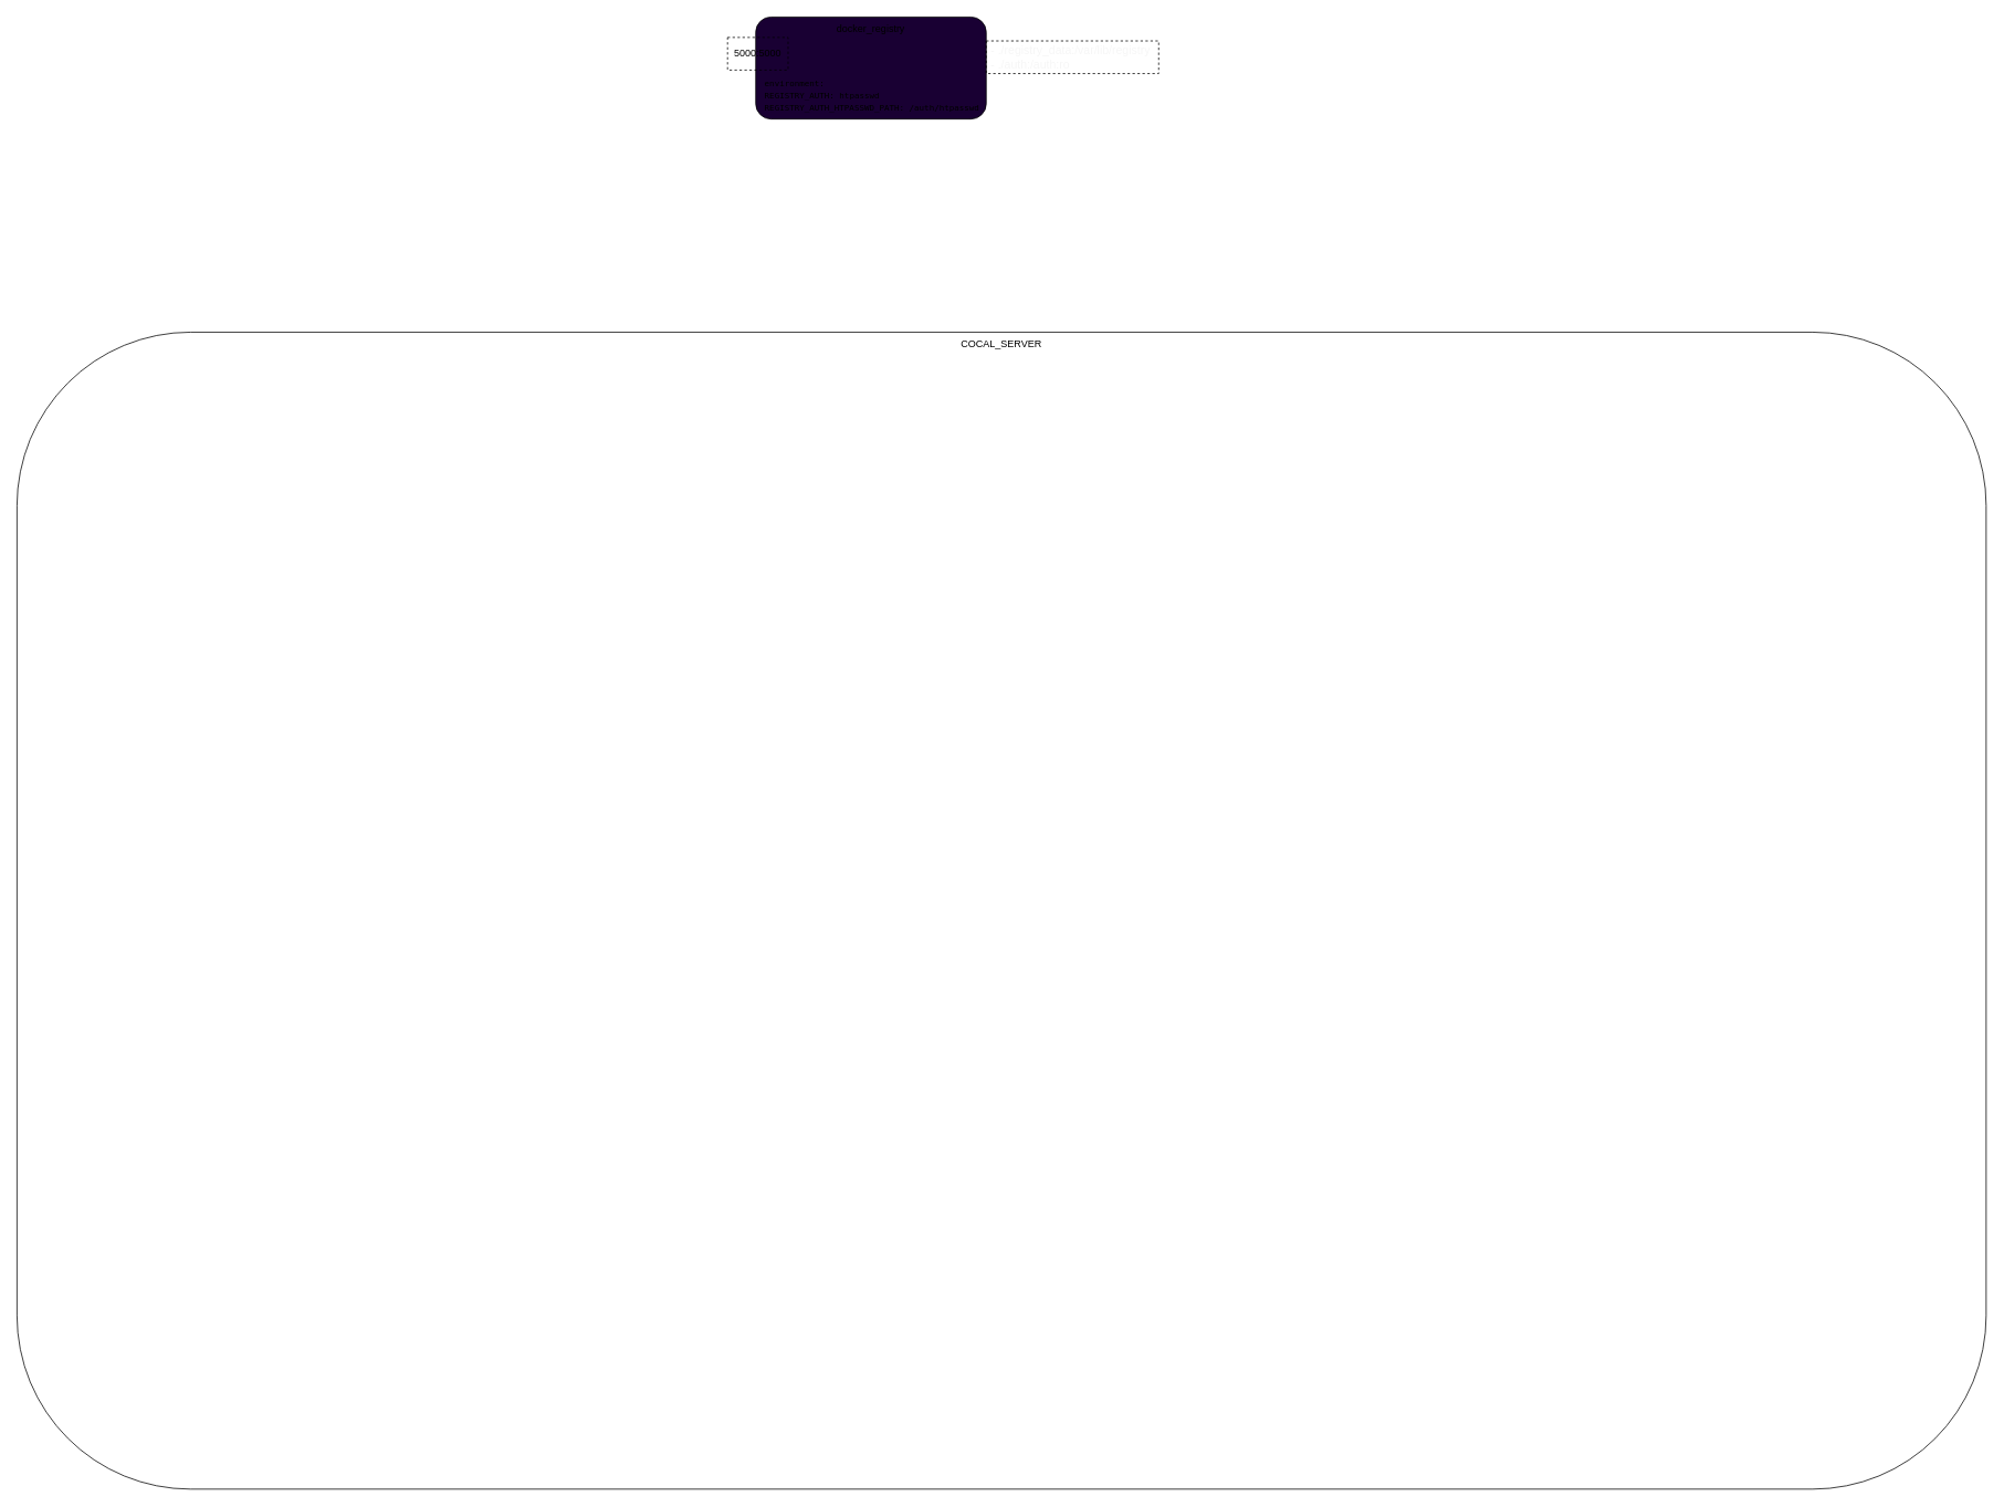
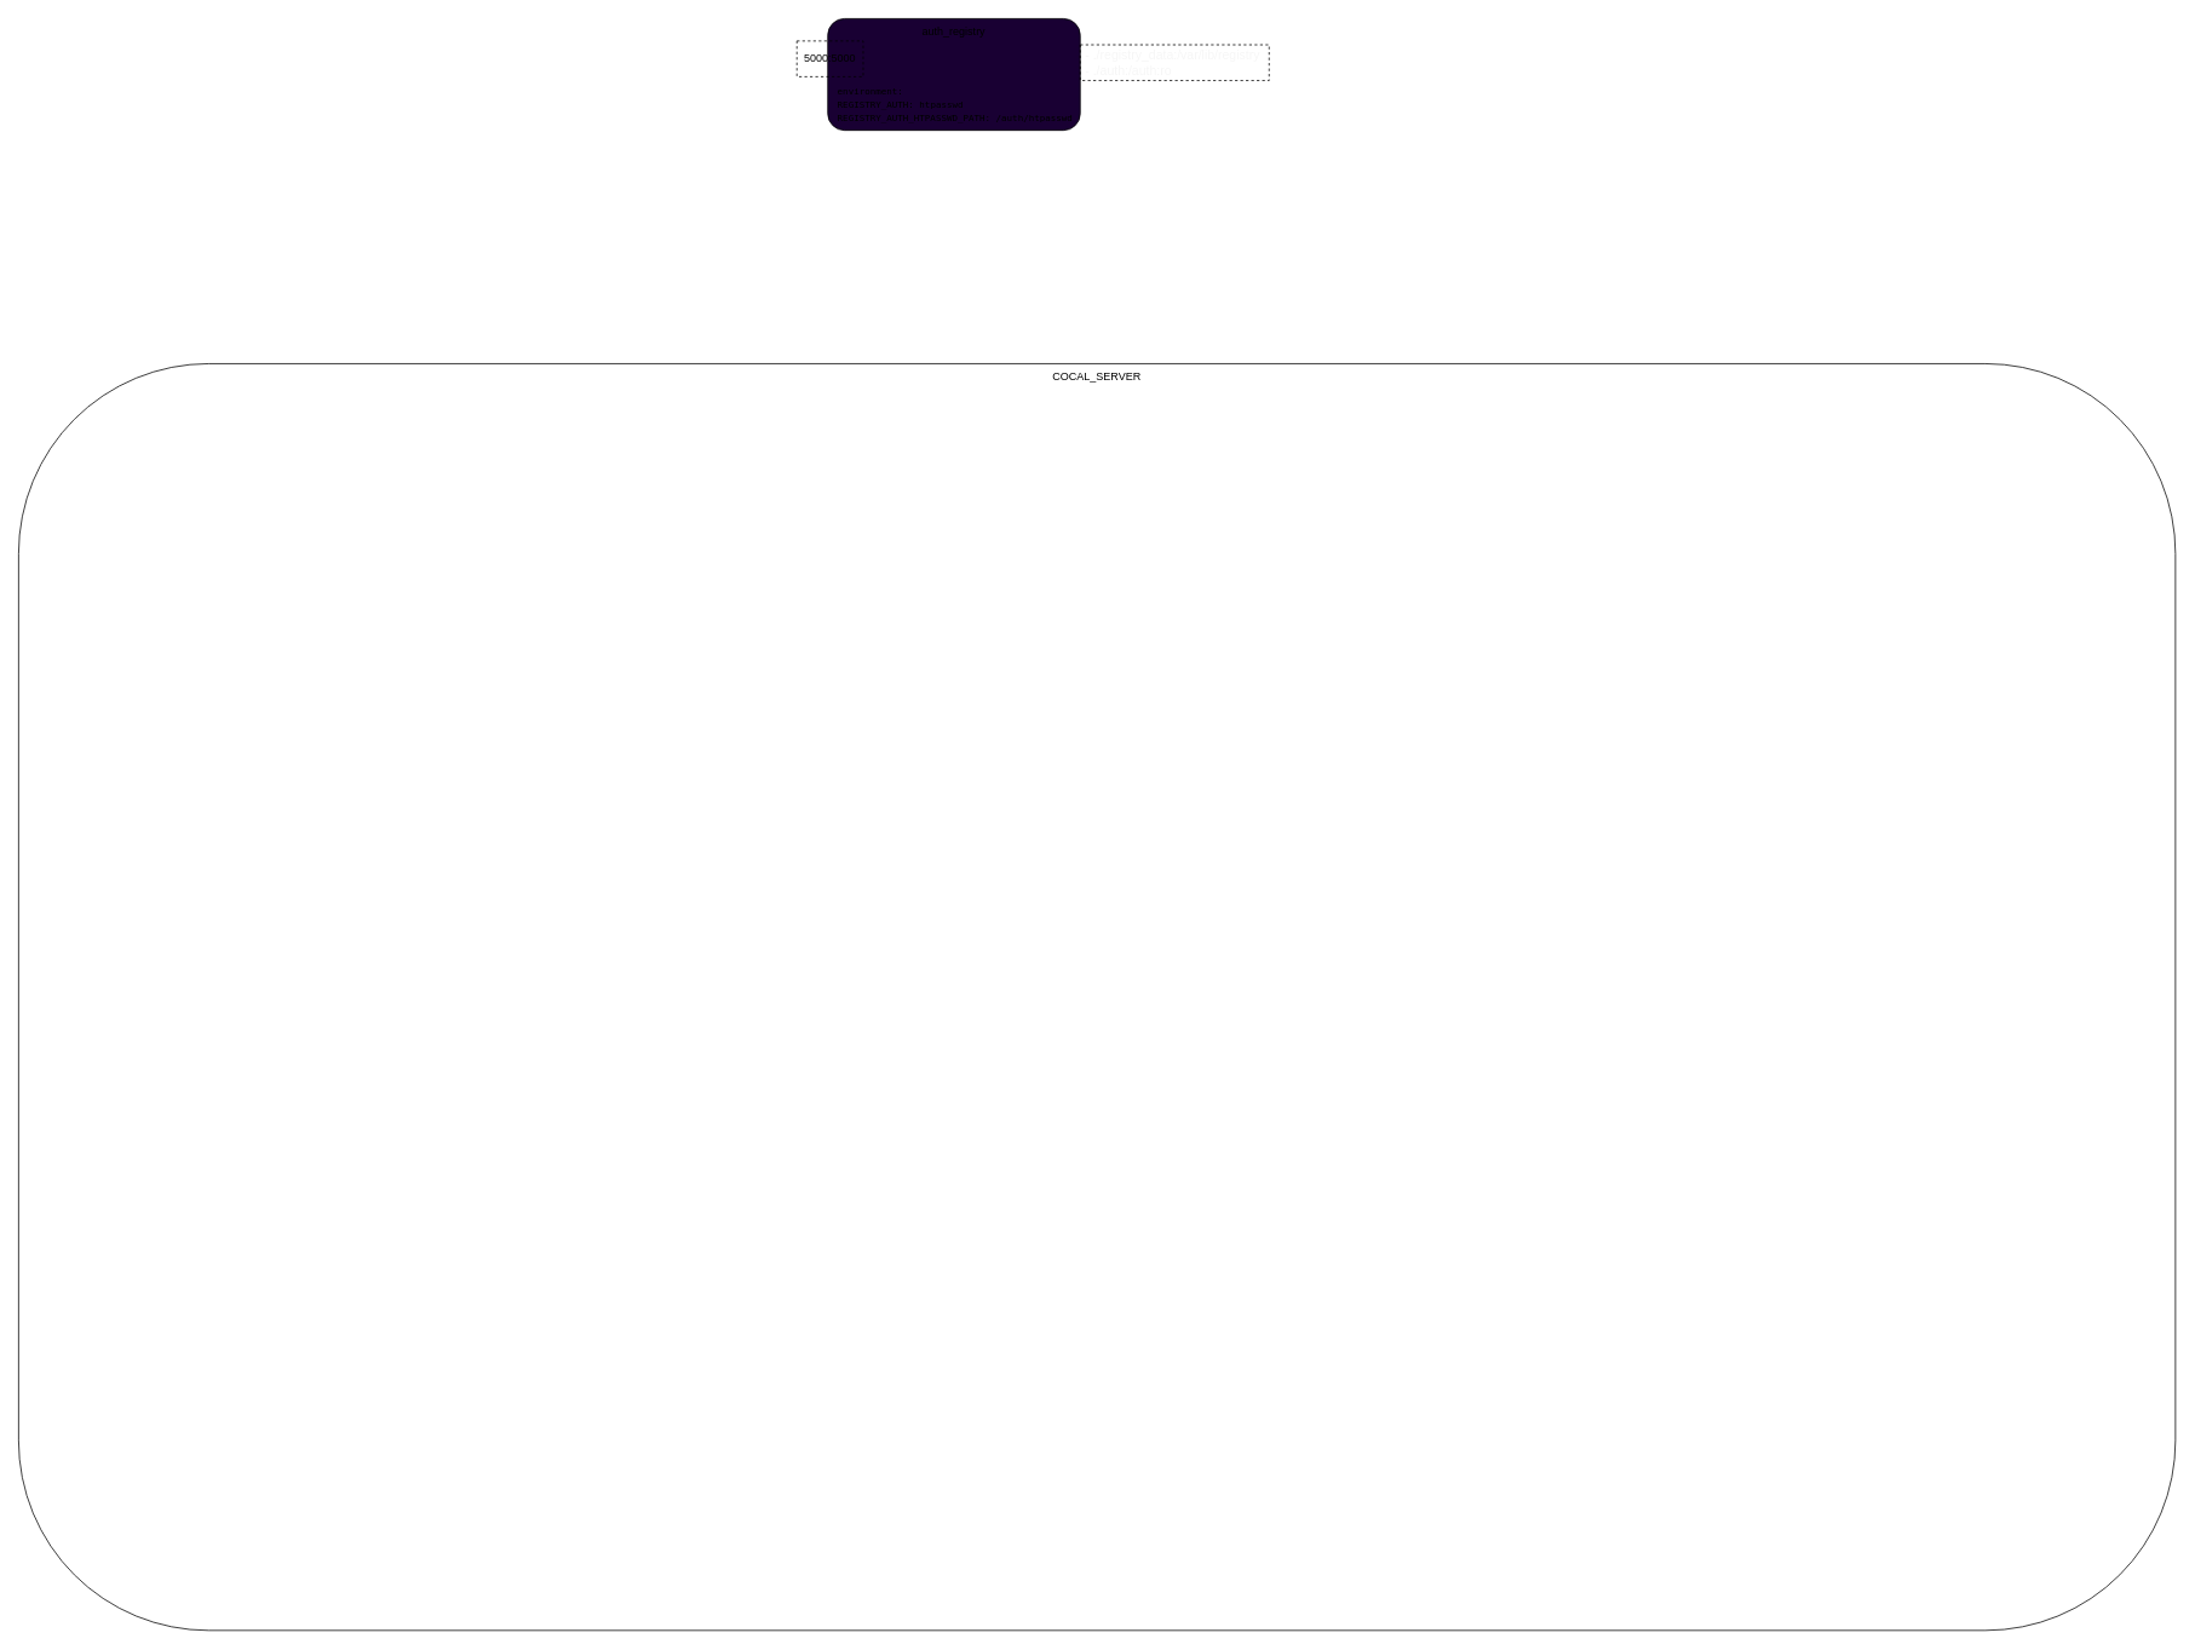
- <mxCell id="4" value="docker_registry" style="rounded=1;whiteSpace=wrap;html=1;verticalAlign=top;align=center;fillColor=#190033;" vertex="1" parent="3"><mxGeometry x="34" width="278" height="123" as="geometry" /></mxCell>
+ <mxCell id="4" value="auth_registry" style="rounded=1;whiteSpace=wrap;html=1;verticalAlign=top;align=center;fillColor=#190033;" vertex="1" parent="3"><mxGeometry x="34" width="278" height="123" as="geometry" /></mxCell>
